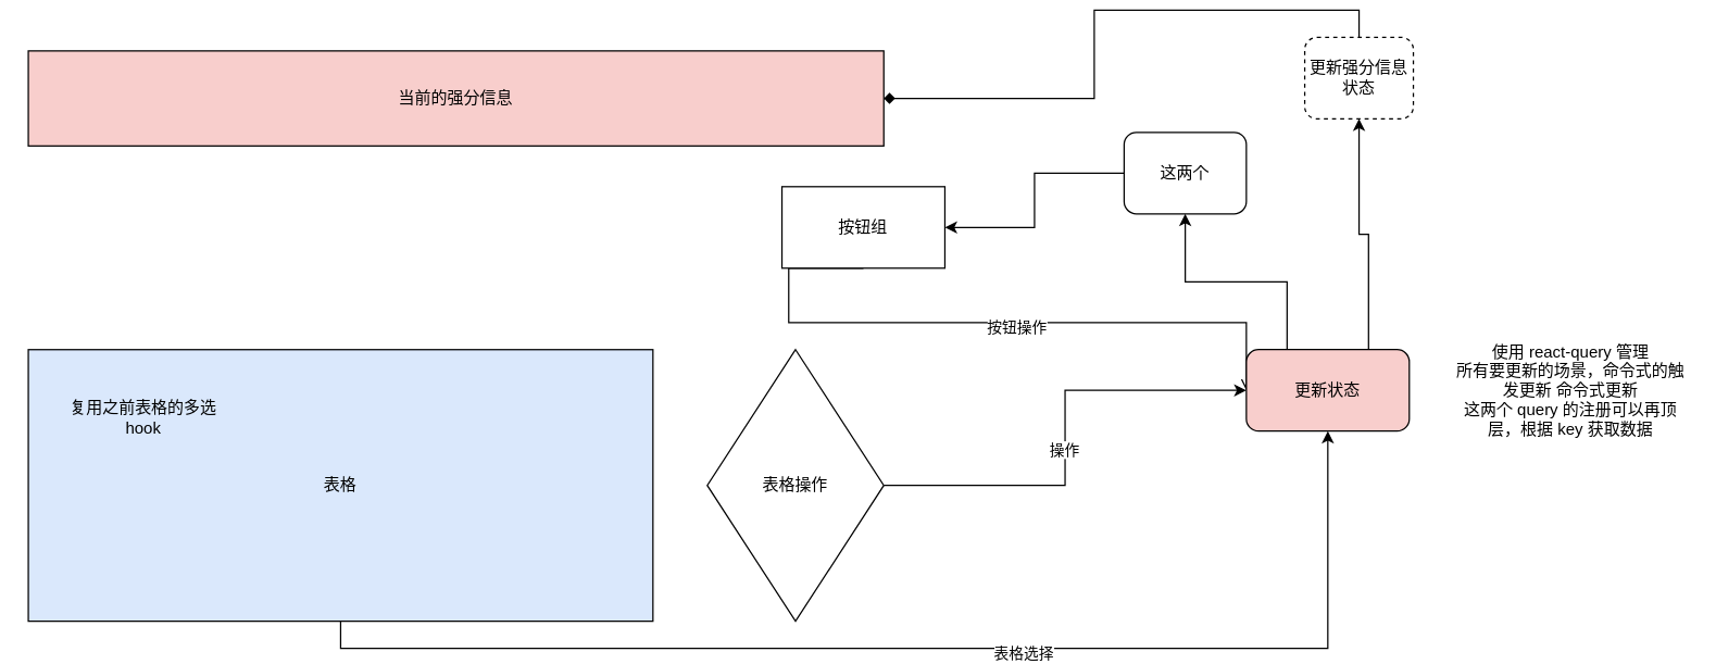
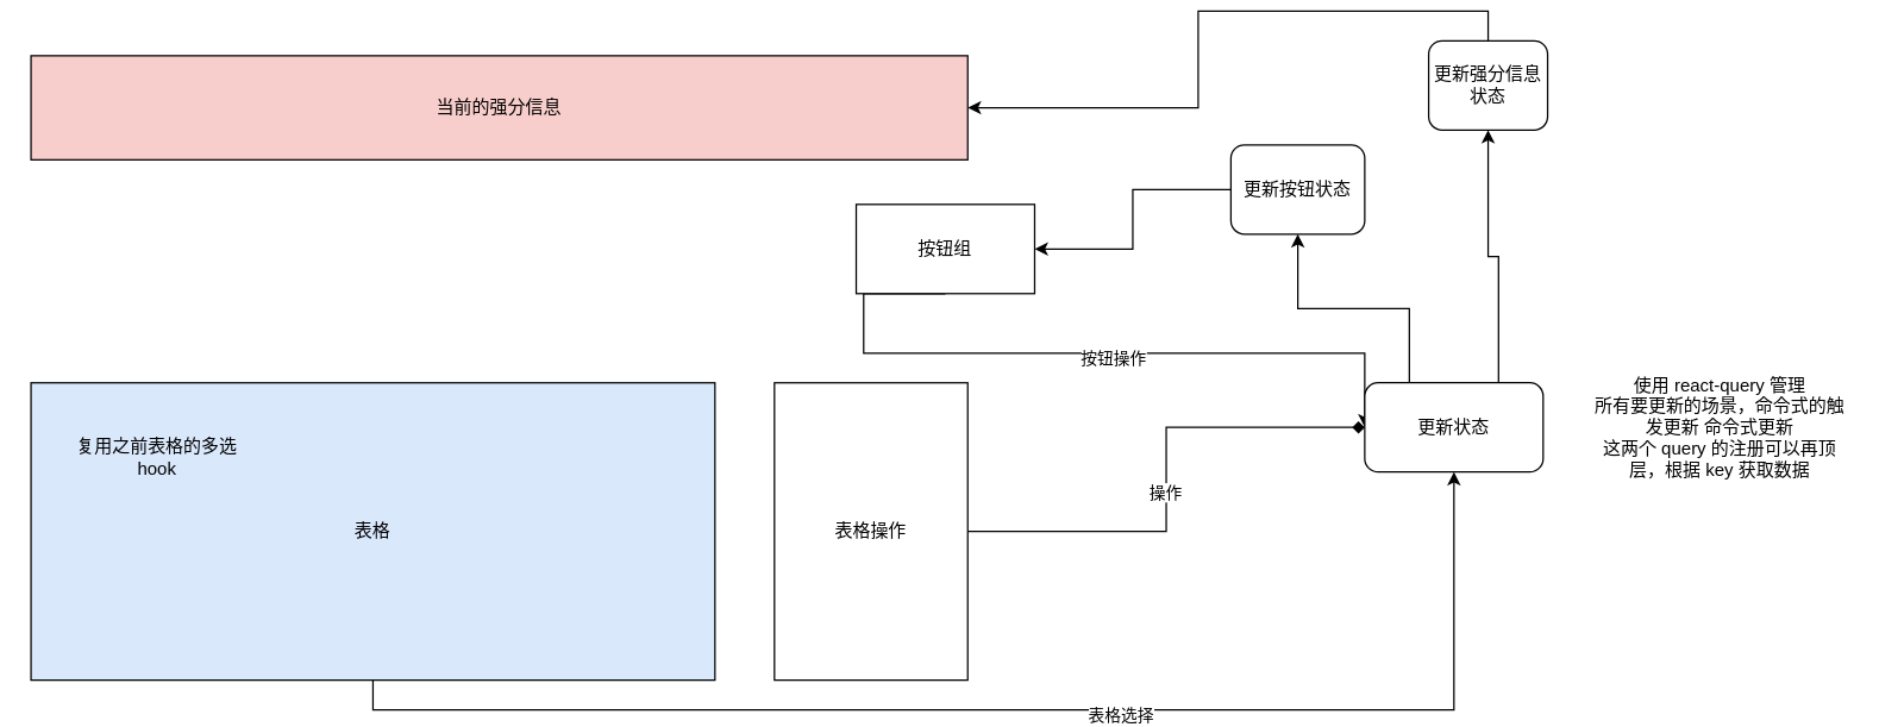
- <mxCell id="17" value="更新强分信息状态" style="rounded=1;whiteSpace=wrap;html=1;dashed=1;" vertex="1" parent="1"><mxGeometry x="960" y="20" width="80" height="60" as="geometry" /></mxCell>
+ <mxCell id="17" value="更新强分信息状态" style="rounded=1;whiteSpace=wrap;html=1;" vertex="1" parent="1"><mxGeometry x="960" y="20" width="80" height="60" as="geometry" /></mxCell>
- <mxCell id="16" style="edgeStyle=orthogonalEdgeStyle;rounded=0;orthogonalLoop=1;jettySize=auto;html=1;exitX=0.5;exitY=0;exitDx=0;exitDy=0;entryX=1;entryY=0.5;entryDx=0;entryDy=0;endArrow=diamond;" edge="1" parent="1" source="17" target="2"><mxGeometry relative="1" as="geometry" /></mxCell>
+ <mxCell id="16" style="edgeStyle=orthogonalEdgeStyle;rounded=0;orthogonalLoop=1;jettySize=auto;html=1;exitX=0.5;exitY=0;exitDx=0;exitDy=0;entryX=1;entryY=0.5;entryDx=0;entryDy=0;" edge="1" parent="1" source="17" target="2"><mxGeometry relative="1" as="geometry" /></mxCell>
- <mxCell id="19" value="这两个" style="rounded=1;whiteSpace=wrap;html=1;" vertex="1" parent="1"><mxGeometry x="827" y="90" width="90" height="60" as="geometry" /></mxCell>
+ <mxCell id="19" value="更新按钮状态" style="rounded=1;whiteSpace=wrap;html=1;" vertex="1" parent="1"><mxGeometry x="827" y="90" width="90" height="60" as="geometry" /></mxCell>
- <mxCell id="3" style="edgeStyle=orthogonalEdgeStyle;rounded=0;orthogonalLoop=1;jettySize=auto;html=1;exitX=0.5;exitY=1;exitDx=0;exitDy=0;entryX=0;entryY=0.5;entryDx=0;entryDy=0;endArrow=open;" edge="1" parent="1" source="5" target="15"><mxGeometry relative="1" as="geometry"><mxPoint x="940" y="350" as="targetPoint" /><Array as="points"><mxPoint x="580" y="230" /><mxPoint x="917" y="230" /></Array></mxGeometry></mxCell>
+ <mxCell id="3" style="edgeStyle=orthogonalEdgeStyle;rounded=0;orthogonalLoop=1;jettySize=auto;html=1;exitX=0.5;exitY=1;exitDx=0;exitDy=0;entryX=0;entryY=0.5;entryDx=0;entryDy=0;" edge="1" parent="1" source="5" target="15"><mxGeometry relative="1" as="geometry"><mxPoint x="940" y="350" as="targetPoint" /><Array as="points"><mxPoint x="580" y="230" /><mxPoint x="917" y="230" /></Array></mxGeometry></mxCell>
- <mxCell id="9" style="edgeStyle=orthogonalEdgeStyle;rounded=0;orthogonalLoop=1;jettySize=auto;html=1;exitX=1;exitY=0.5;exitDx=0;exitDy=0;entryX=0;entryY=0.5;entryDx=0;entryDy=0;" edge="1" parent="1" source="11" target="15"><mxGeometry relative="1" as="geometry" /></mxCell>
+ <mxCell id="9" style="edgeStyle=orthogonalEdgeStyle;rounded=0;orthogonalLoop=1;jettySize=auto;html=1;exitX=1;exitY=0.5;exitDx=0;exitDy=0;entryX=0;entryY=0.5;entryDx=0;entryDy=0;endArrow=diamond;" edge="1" parent="1" source="11" target="15"><mxGeometry relative="1" as="geometry" /></mxCell>
- <mxCell id="15" value="更新状态" style="rounded=1;whiteSpace=wrap;html=1;fillColor=#f8cecc;" vertex="1" parent="1"><mxGeometry x="917" y="250" width="120" height="60" as="geometry" /></mxCell>
+ <mxCell id="15" value="更新状态" style="rounded=1;whiteSpace=wrap;html=1;" vertex="1" parent="1"><mxGeometry x="917" y="250" width="120" height="60" as="geometry" /></mxCell>
- <mxCell id="11" value="表格操作" style="rhombus;whiteSpace=wrap;html=1;" vertex="1" parent="1"><mxGeometry x="520" y="250" width="130" height="200" as="geometry" /></mxCell>
+ <mxCell id="11" value="表格操作" style="rounded=0;whiteSpace=wrap;html=1;" vertex="1" parent="1"><mxGeometry x="520" y="250" width="130" height="200" as="geometry" /></mxCell>
